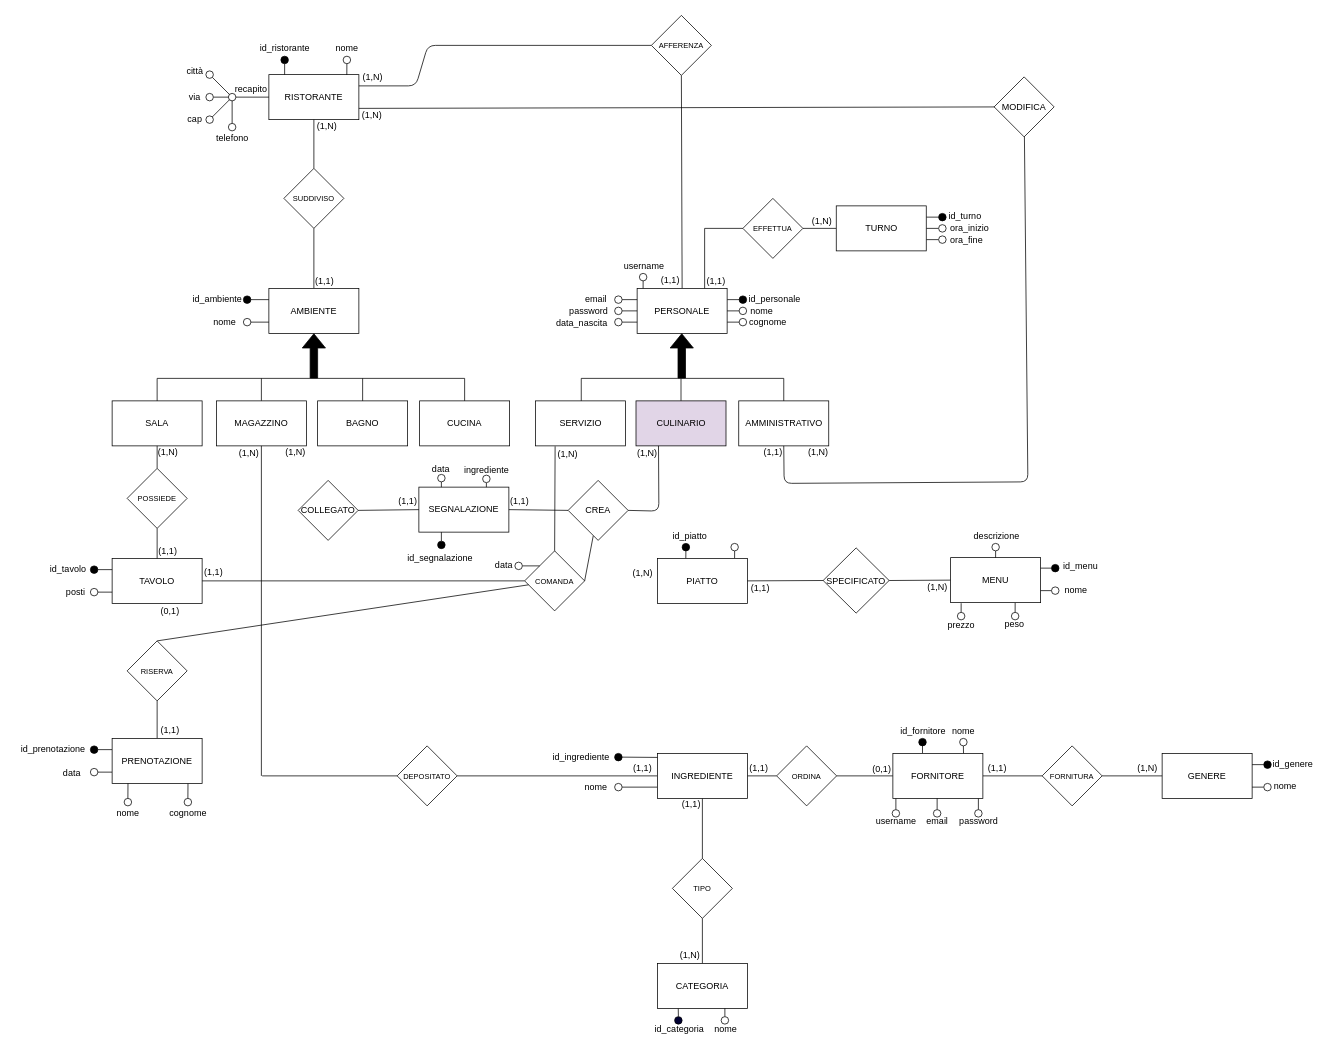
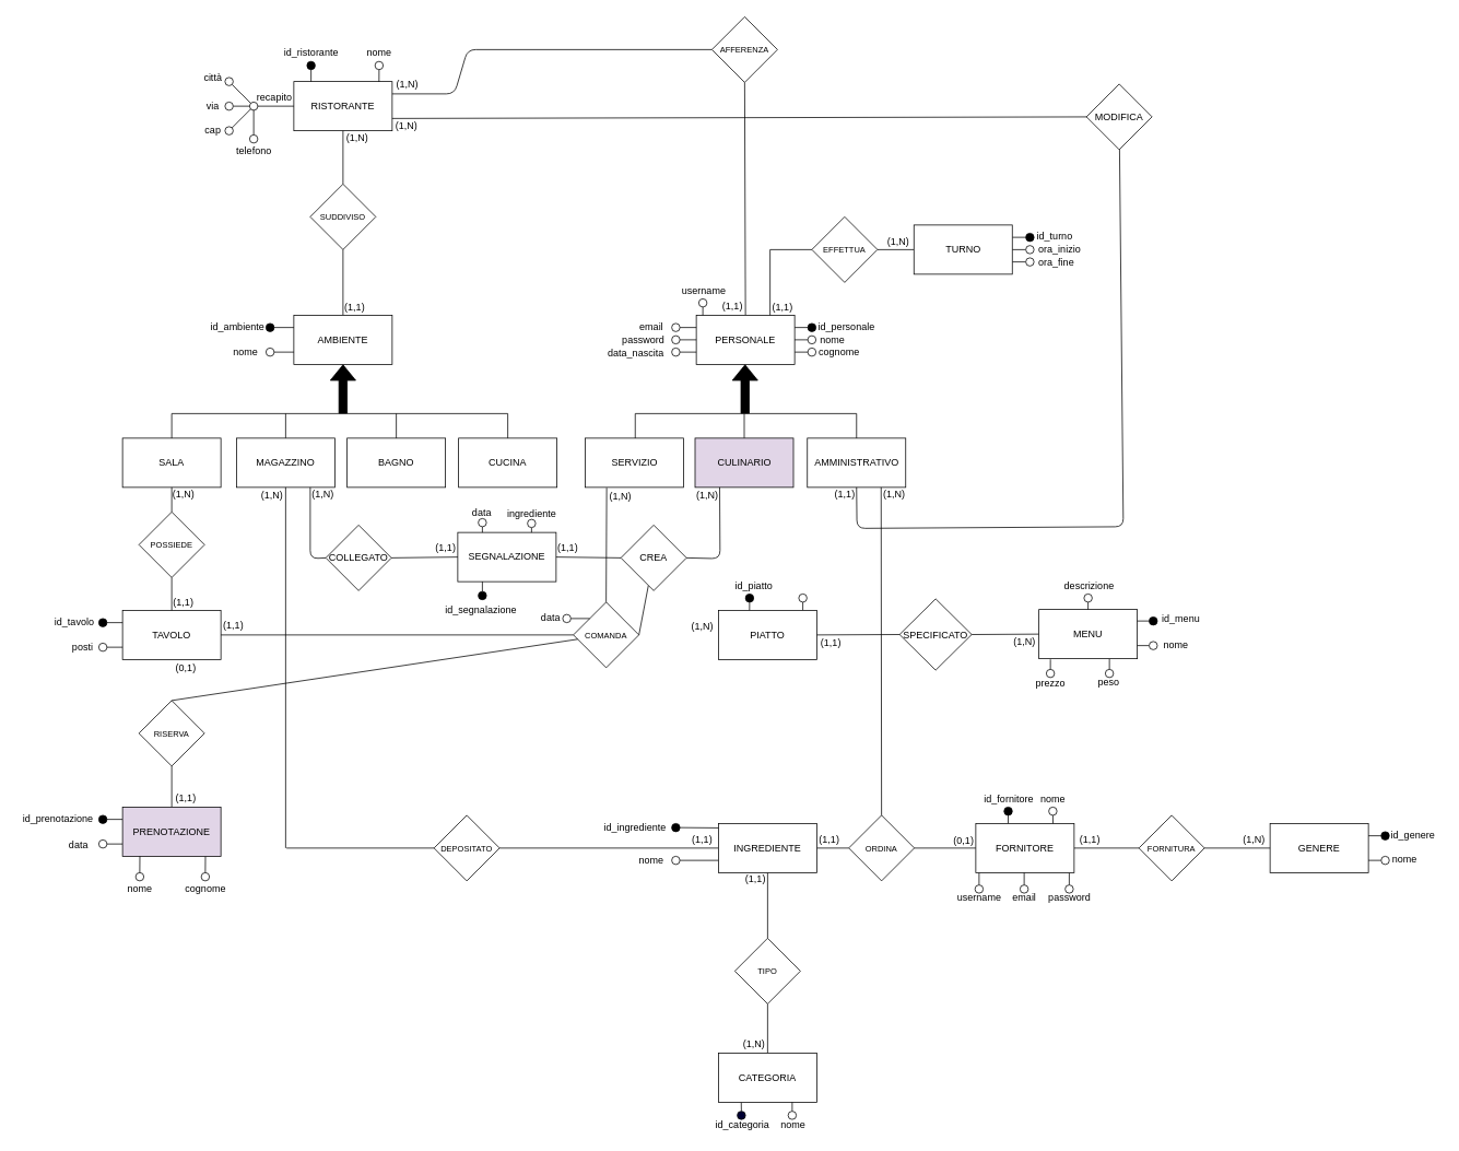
+ <mxCell id="193" value="" style="endArrow=none;html=1;exitX=0.75;exitY=1;exitDx=0;exitDy=0;entryX=0;entryY=0.5;entryDx=0;entryDy=0;" parent="1" source="173" target="213" edge="1"><mxGeometry width="50" height="50" relative="1" as="geometry"><mxPoint x="376" y="595" as="sourcePoint" /><mxPoint x="422" y="681" as="targetPoint" /><Array as="points"><mxPoint x="378" y="681" /></Array></mxGeometry></mxCell>
+ <mxCell id="99" value="" style="endArrow=none;html=1;entryX=0.75;entryY=1;entryDx=0;entryDy=0;exitX=0.5;exitY=0;exitDx=0;exitDy=0;" parent="1" source="101" target="48" edge="1"><mxGeometry width="50" height="50" relative="1" as="geometry"><mxPoint x="1099" y="974" as="sourcePoint" /><mxPoint x="1079" y="924" as="targetPoint" /></mxGeometry></mxCell>
- <mxCell id="147" value="PRENOTAZIONE" style="whiteSpace=wrap;html=1;" parent="1" vertex="1"><mxGeometry x="149" y="984" width="120" height="60" as="geometry" /></mxCell>
+ <mxCell id="147" value="PRENOTAZIONE" style="whiteSpace=wrap;html=1;fillColor=#e1d5e7;" parent="1" vertex="1"><mxGeometry x="149" y="984" width="120" height="60" as="geometry" /></mxCell>
